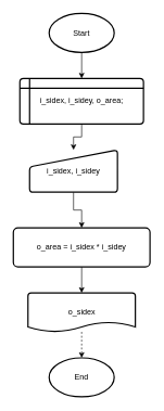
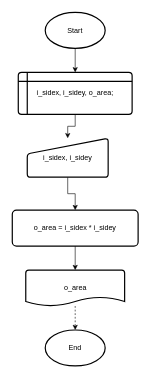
- <mxCell id="11" value="o_sidex" style="strokeWidth=2;html=1;shape=mxgraph.flowchart.document2;whiteSpace=wrap;size=0.25;" vertex="1" parent="1"><mxGeometry x="42.5" y="450" width="165" height="60" as="geometry" /></mxCell>
+ <mxCell id="11" value="o_area" style="strokeWidth=2;html=1;shape=mxgraph.flowchart.document2;whiteSpace=wrap;size=0.25;" vertex="1" parent="1"><mxGeometry x="42.5" y="450" width="165" height="60" as="geometry" /></mxCell>
